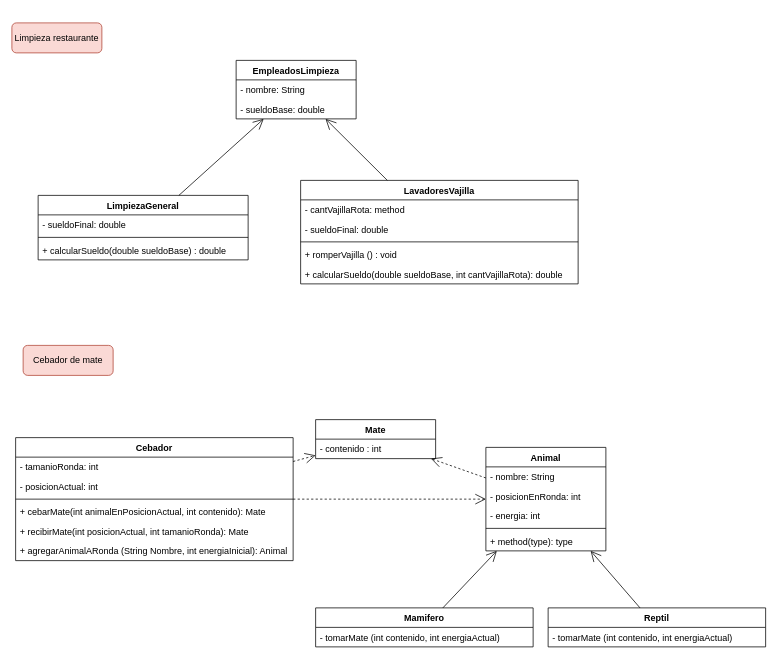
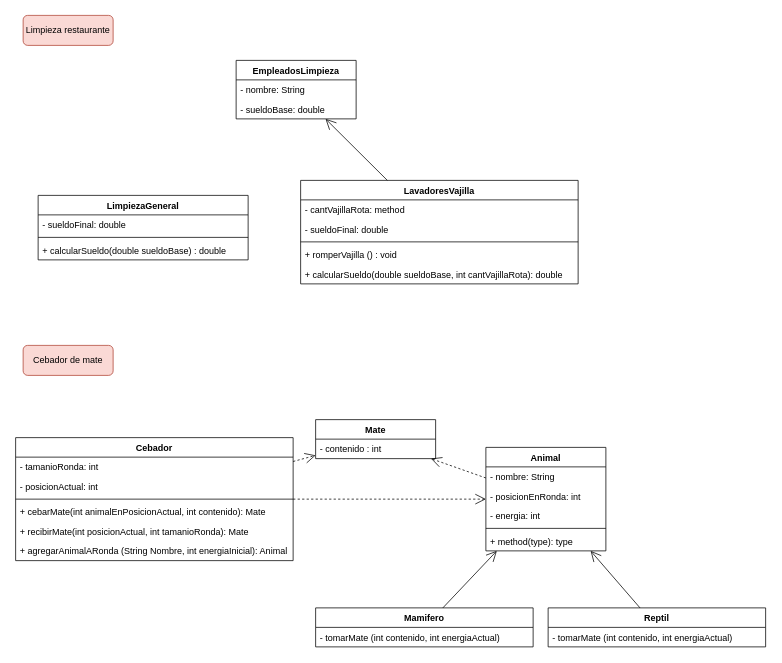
- <mxCell id="2" value="Limpieza restaurante" style="rounded=1;whiteSpace=wrap;html=1;fillColor=#fad9d5;strokeColor=#ae4132;" vertex="1" parent="1"><mxGeometry x="15" y="30" width="120" height="40" as="geometry" /></mxCell>
+ <mxCell id="2" value="Limpieza restaurante" style="rounded=1;whiteSpace=wrap;html=1;fillColor=#fad9d5;strokeColor=#ae4132;" vertex="1" parent="1"><mxGeometry x="30" y="20" width="120" height="40" as="geometry" /></mxCell>
- <mxCell id="17" value="" style="endArrow=open;endFill=1;endSize=12;html=1;" edge="1" parent="1" source="7" target="4"><mxGeometry width="160" relative="1" as="geometry"><mxPoint x="310" y="390" as="sourcePoint" /><mxPoint x="470" y="390" as="targetPoint" /></mxGeometry></mxCell>
